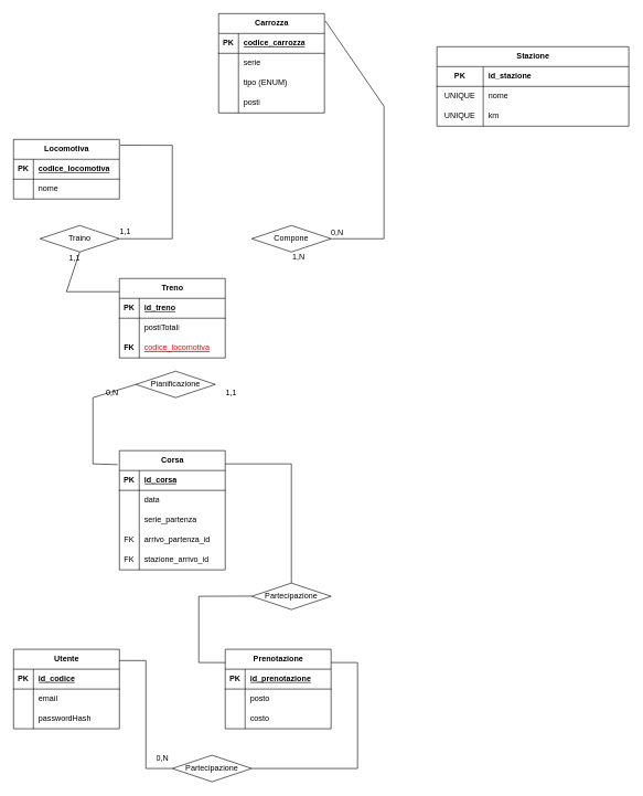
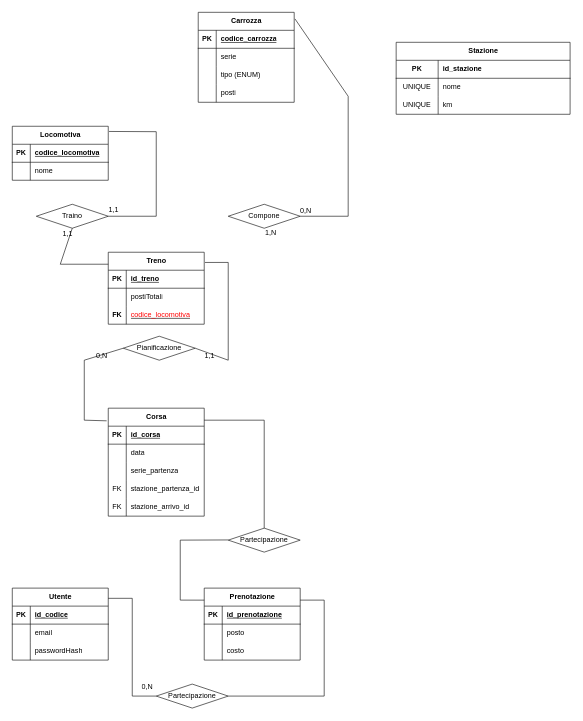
+ <mxCell id="85" value="" style="endArrow=none;html=1;rounded=0;entryX=1.008;entryY=0.142;entryDx=0;entryDy=0;entryPerimeter=0;exitX=1;exitY=0.5;exitDx=0;exitDy=0;" edge="1" parent="1" source="70" target="28"><mxGeometry relative="1" as="geometry"><mxPoint x="380" y="600" as="sourcePoint" /><mxPoint x="370" y="470" as="targetPoint" /><Array as="points"><mxPoint x="380" y="600" /><mxPoint x="380" y="437" /></Array></mxGeometry></mxCell>
- <mxCell id="14" value="arrivo_partenza_id" style="shape=partialRectangle;connectable=0;fillColor=none;top=0;left=0;bottom=0;right=0;align=left;spacingLeft=6;overflow=hidden;whiteSpace=wrap;html=1;" vertex="1" parent="12"><mxGeometry x="30" width="130" height="30" as="geometry"><mxRectangle width="130" height="30" as="alternateBounds" /></mxGeometry></mxCell>
+ <mxCell id="14" value="stazione_partenza_id" style="shape=partialRectangle;connectable=0;fillColor=none;top=0;left=0;bottom=0;right=0;align=left;spacingLeft=6;overflow=hidden;whiteSpace=wrap;html=1;" vertex="1" parent="12"><mxGeometry x="30" width="130" height="30" as="geometry"><mxRectangle width="130" height="30" as="alternateBounds" /></mxGeometry></mxCell>
